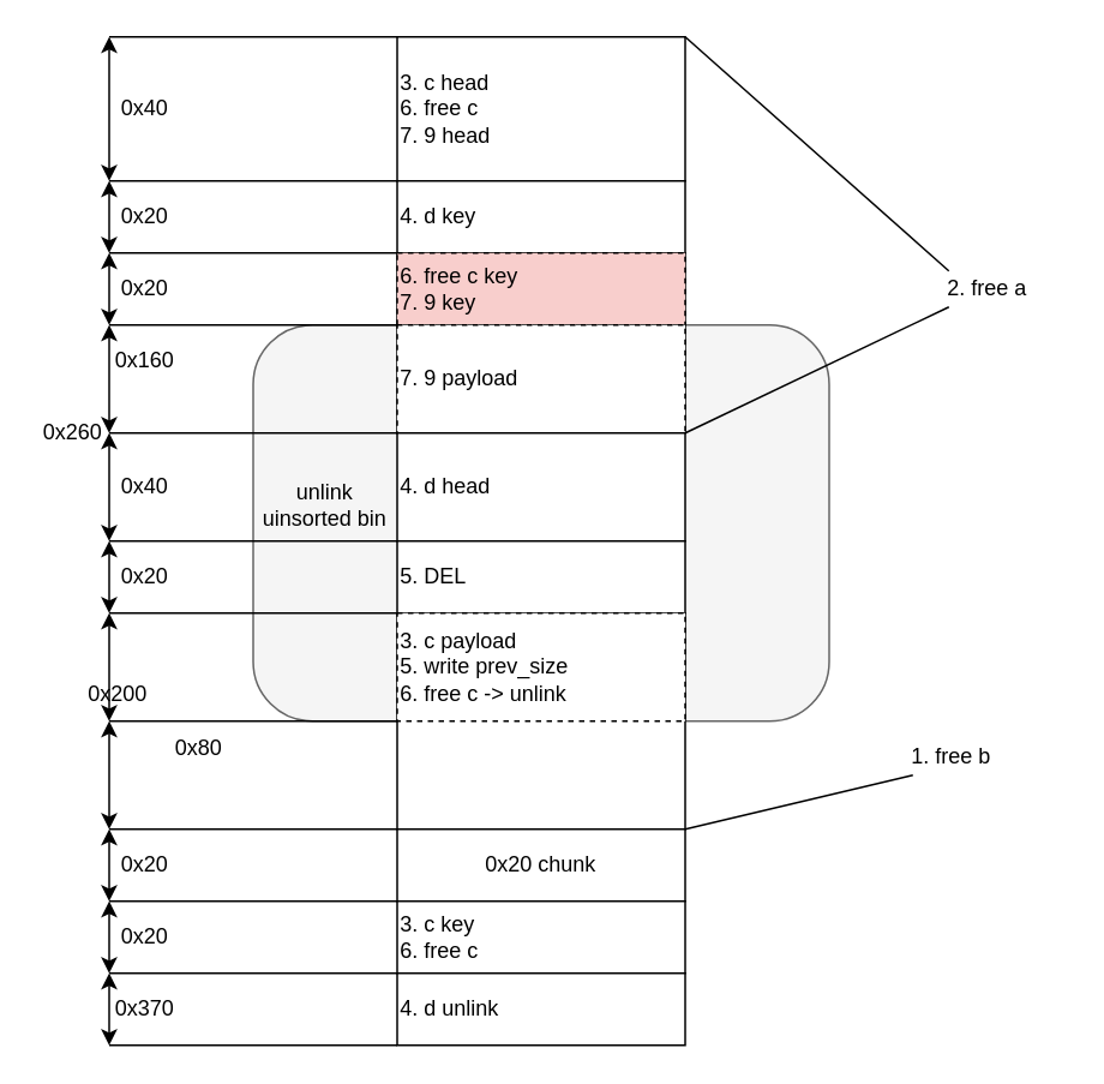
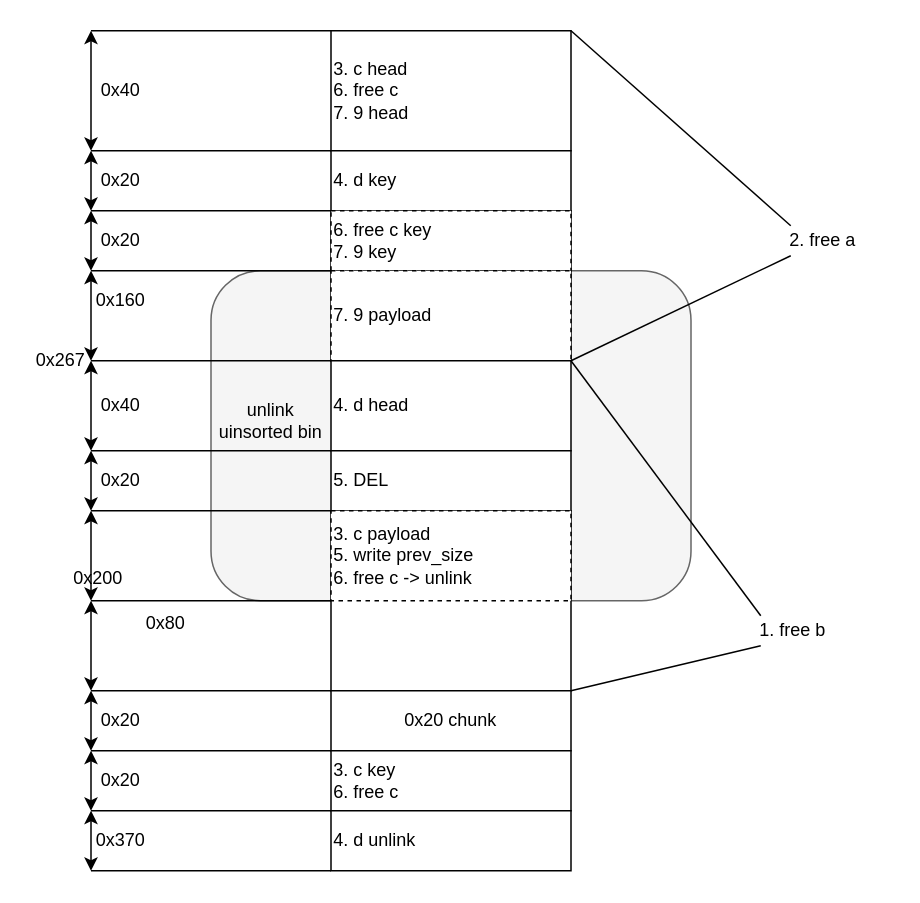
- <mxCell id="7" value="6. free c key&lt;br&gt;7. 9 key" style="rounded=0;whiteSpace=wrap;html=1;dashed=1;align=left;fillColor=#f8cecc;" vertex="1" parent="1"><mxGeometry x="220" y="140" width="160" height="40" as="geometry" /></mxCell>
+ <mxCell id="7" value="6. free c key&lt;br&gt;7. 9 key" style="rounded=0;whiteSpace=wrap;html=1;dashed=1;align=left;" vertex="1" parent="1"><mxGeometry x="220" y="140" width="160" height="40" as="geometry" /></mxCell>
- <mxCell id="56" value="0x260" style="text;html=1;strokeColor=none;fillColor=none;align=center;verticalAlign=middle;whiteSpace=wrap;rounded=0;" vertex="1" parent="1"><mxGeometry y="230" width="40" height="20" as="geometry" x="20" /></mxCell>
+ <mxCell id="56" value="0x267" style="text;html=1;strokeColor=none;fillColor=none;align=center;verticalAlign=middle;whiteSpace=wrap;rounded=0;" vertex="1" parent="1"><mxGeometry y="230" width="40" height="20" as="geometry" x="20" /></mxCell>
+ <mxCell id="16" value="" style="endArrow=none;html=1;entryX=1;entryY=0;entryDx=0;entryDy=0;exitX=0.25;exitY=0;exitDx=0;exitDy=0;" edge="1" parent="1" source="15" target="12"><mxGeometry width="50" height="50" relative="1" as="geometry"><mxPoint x="410" y="320" as="sourcePoint" /><mxPoint x="460" y="270" as="targetPoint" /></mxGeometry></mxCell>
